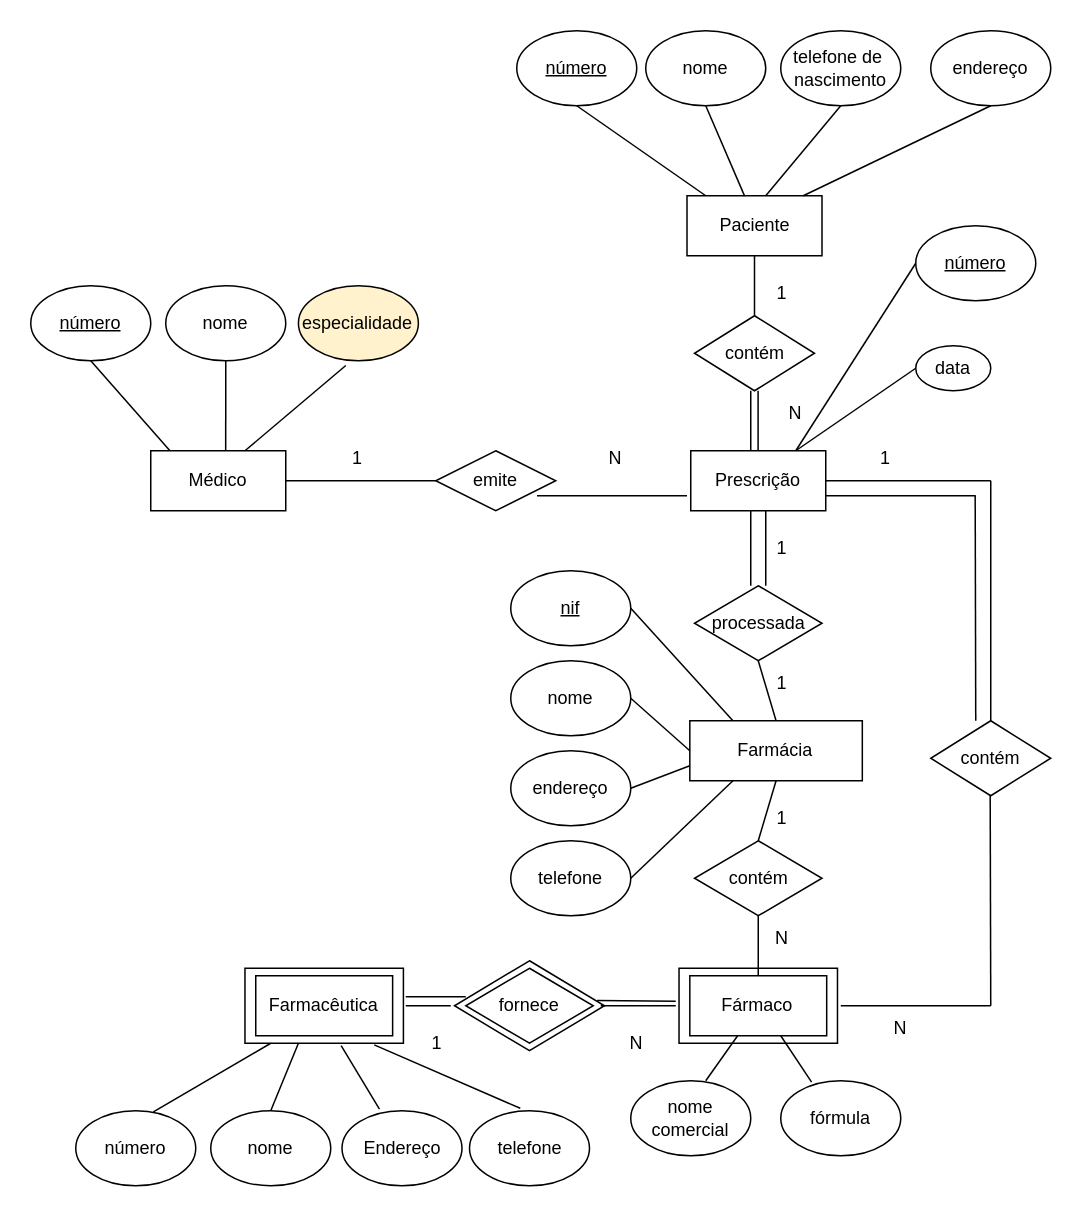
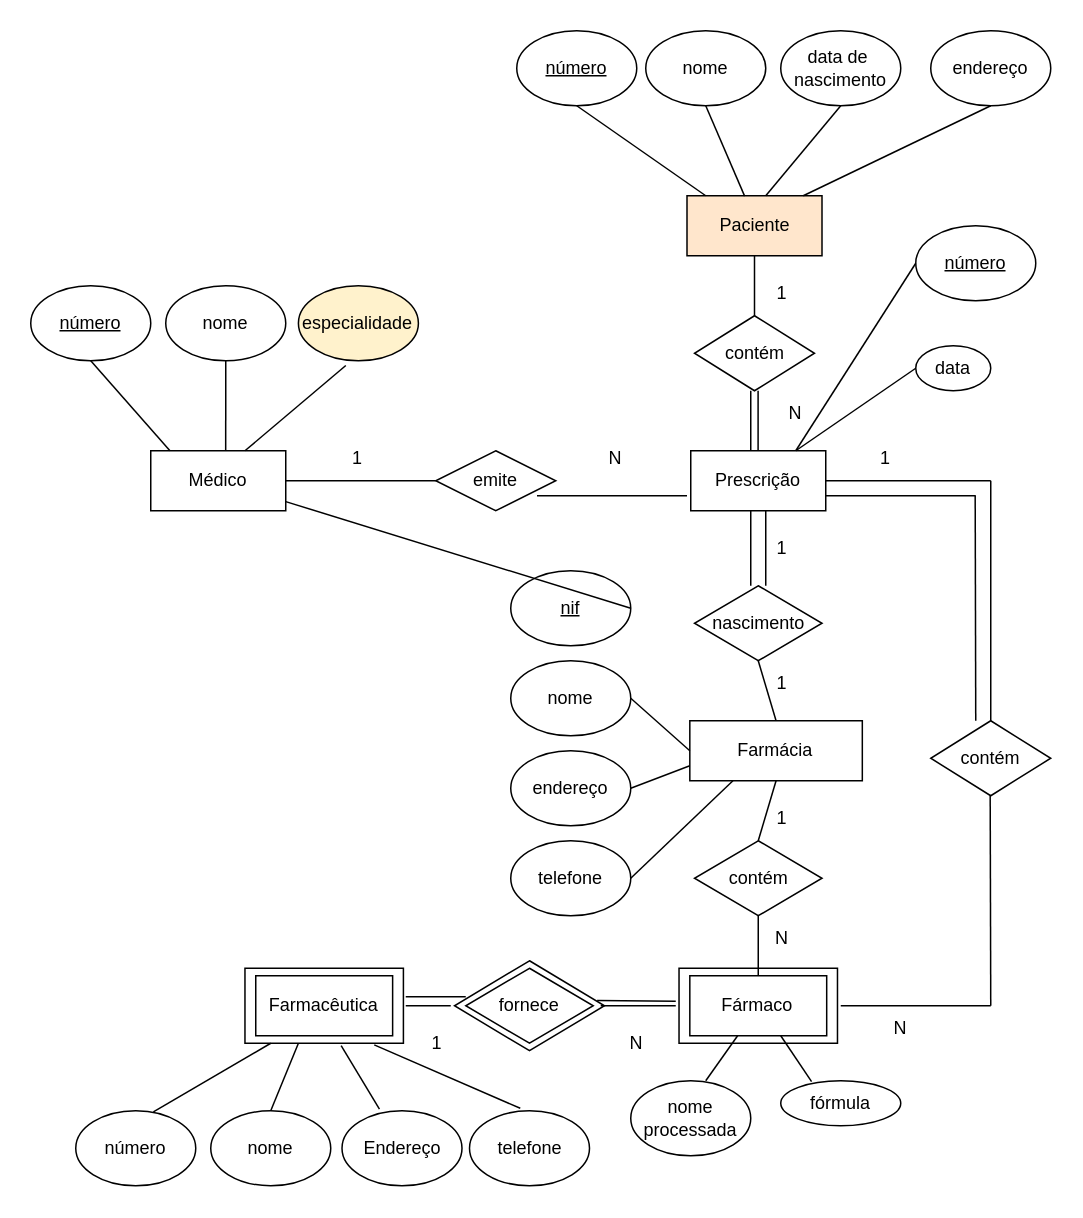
- <mxCell id="60" value="telefone de&amp;nbsp;&lt;br&gt;nascimento" style="ellipse;whiteSpace=wrap;html=1;" vertex="1" parent="1"><mxGeometry x="520" y="20" width="80" height="50" as="geometry" /></mxCell>
+ <mxCell id="60" value="data de&amp;nbsp;&lt;br&gt;nascimento" style="ellipse;whiteSpace=wrap;html=1;" vertex="1" parent="1"><mxGeometry x="520" y="20" width="80" height="50" as="geometry" /></mxCell>
- <mxCell id="38" value="&lt;font style=&quot;font-size: 12px;&quot;&gt;Paciente&lt;/font&gt;" style="rounded=0;whiteSpace=wrap;html=1;" vertex="1" parent="1"><mxGeometry x="457.5" y="130" width="90" height="40" as="geometry" /></mxCell>
+ <mxCell id="38" value="&lt;font style=&quot;font-size: 12px;&quot;&gt;Paciente&lt;/font&gt;" style="rounded=0;whiteSpace=wrap;html=1;fillColor=#ffe6cc;" vertex="1" parent="1"><mxGeometry x="457.5" y="130" width="90" height="40" as="geometry" /></mxCell>
- <mxCell id="13" value="&lt;font style=&quot;font-size: 12px;&quot;&gt;processada&lt;/font&gt;" style="rhombus;whiteSpace=wrap;html=1;" vertex="1" parent="1"><mxGeometry x="462.5" y="390" width="85" height="50" as="geometry" /></mxCell>
+ <mxCell id="13" value="&lt;font style=&quot;font-size: 12px;&quot;&gt;nascimento&lt;/font&gt;" style="rhombus;whiteSpace=wrap;html=1;" vertex="1" parent="1"><mxGeometry x="462.5" y="390" width="85" height="50" as="geometry" /></mxCell>
- <mxCell id="83" value="" style="endArrow=none;html=1;rounded=0;exitX=1;exitY=0.5;exitDx=0;exitDy=0;entryX=0.25;entryY=0;entryDx=0;entryDy=0;" edge="1" parent="1" source="79" target="12"><mxGeometry width="50" height="50" relative="1" as="geometry"><mxPoint x="450" y="400" as="sourcePoint" /><mxPoint x="470" y="360" as="targetPoint" /></mxGeometry></mxCell>
+ <mxCell id="83" value="" style="endArrow=none;html=1;rounded=0;exitX=1;exitY=0.5;exitDx=0;exitDy=0;" edge="1" parent="1" source="79" target="8"><mxGeometry width="50" height="50" relative="1" as="geometry"><mxPoint x="450" y="400" as="sourcePoint" /><mxPoint x="470" y="360" as="targetPoint" /></mxGeometry></mxCell>
- <mxCell id="67" value="nome&lt;br&gt;comercial" style="ellipse;whiteSpace=wrap;html=1;" vertex="1" parent="1"><mxGeometry x="420" y="720" width="80" height="50" as="geometry" /></mxCell>
+ <mxCell id="67" value="nome&lt;br&gt;processada" style="ellipse;whiteSpace=wrap;html=1;" vertex="1" parent="1"><mxGeometry x="420" y="720" width="80" height="50" as="geometry" /></mxCell>
- <mxCell id="68" value="fórmula" style="ellipse;whiteSpace=wrap;html=1;" vertex="1" parent="1"><mxGeometry x="520" y="720" width="80" height="50" as="geometry" /></mxCell>
+ <mxCell id="68" value="fórmula" style="ellipse;whiteSpace=wrap;html=1;" vertex="1" parent="1"><mxGeometry x="520" y="720" width="80" height="30" as="geometry" /></mxCell>
